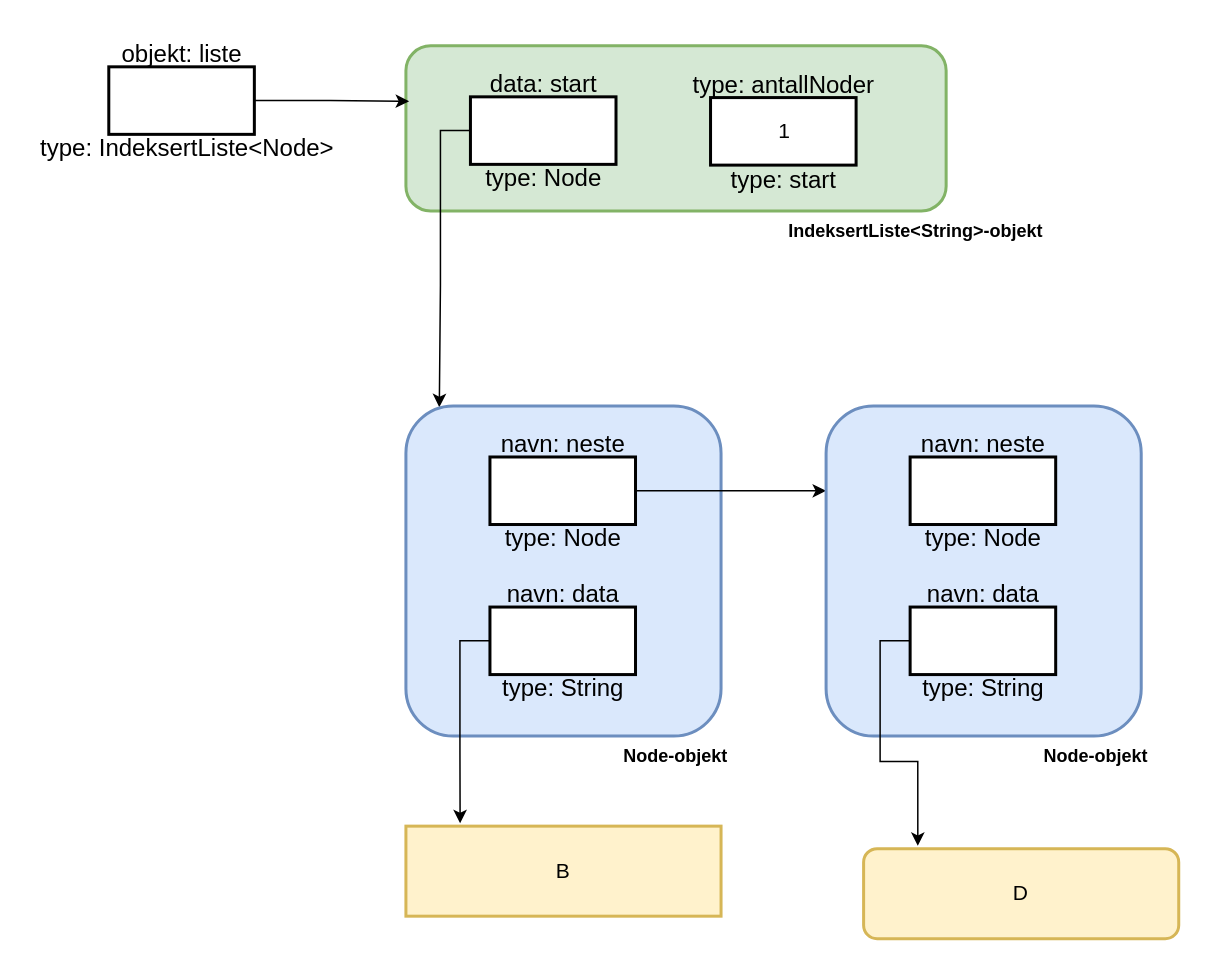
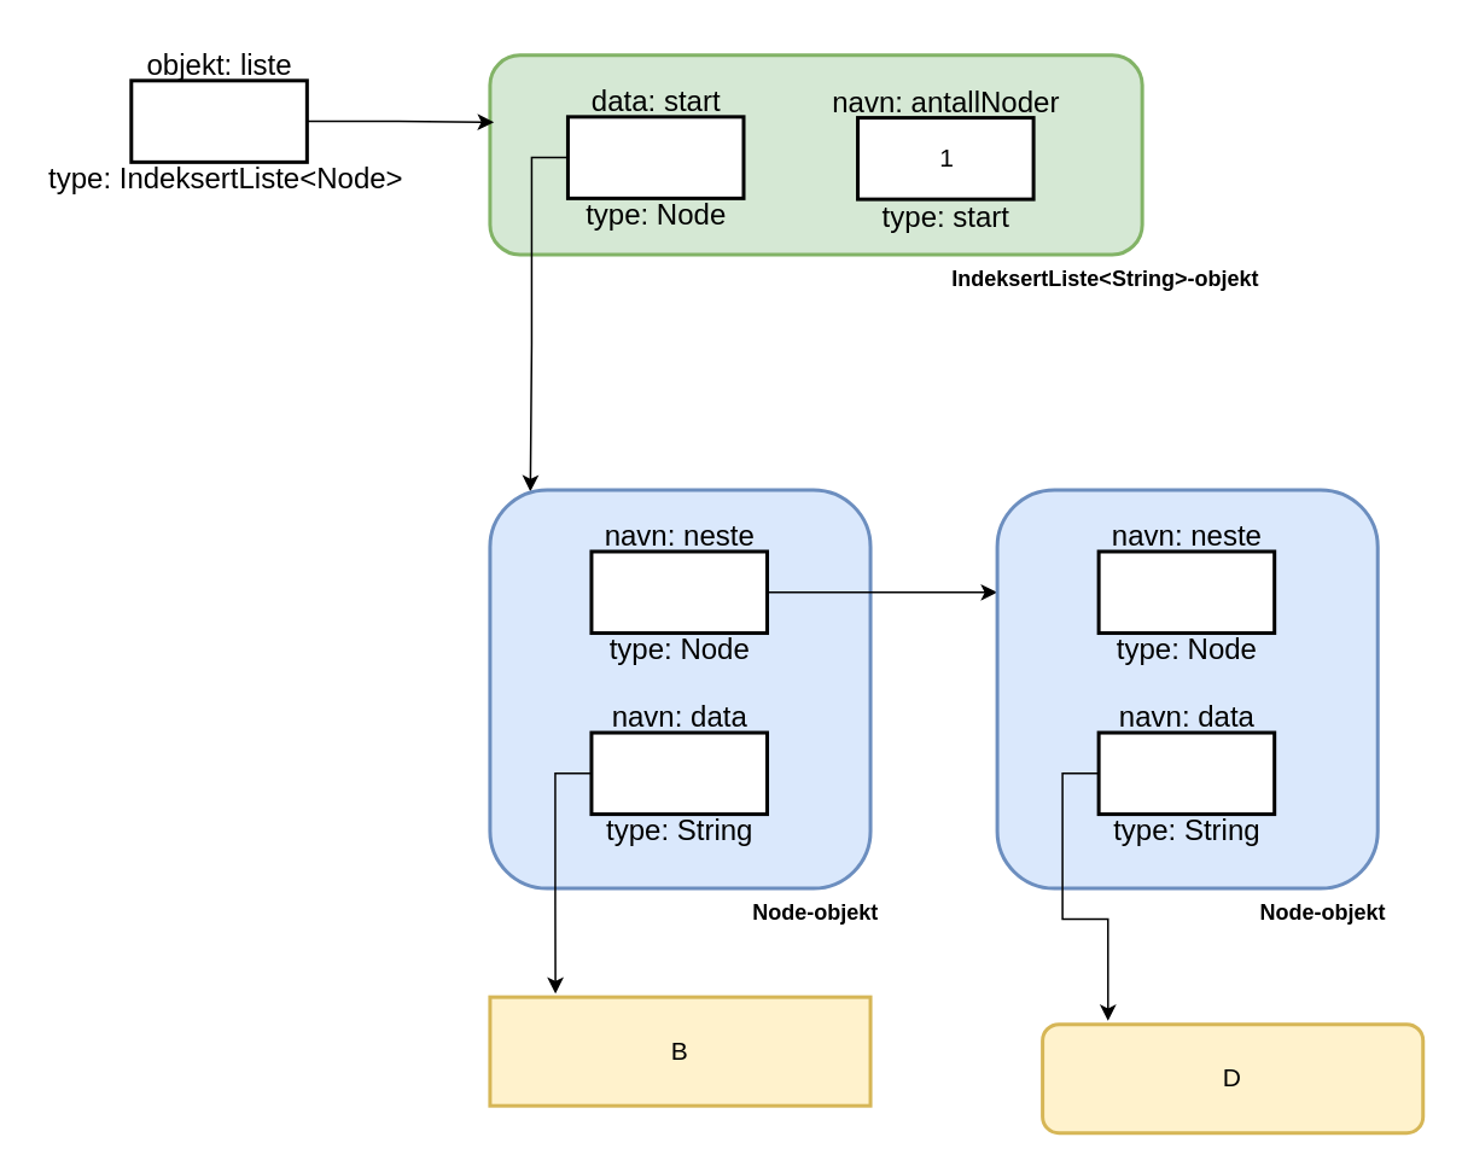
- <mxCell id="13" value="type: antallNoder" style="text;html=1;strokeColor=none;fillColor=none;align=center;verticalAlign=middle;whiteSpace=wrap;rounded=0;fontSize=16;" vertex="1" parent="1"><mxGeometry x="450" y="40.5" width="144" height="30" as="geometry" /></mxCell>
+ <mxCell id="13" value="navn: antallNoder" style="text;html=1;strokeColor=none;fillColor=none;align=center;verticalAlign=middle;whiteSpace=wrap;rounded=0;fontSize=16;" vertex="1" parent="1"><mxGeometry x="450" y="40.5" width="144" height="30" as="geometry" /></mxCell>
